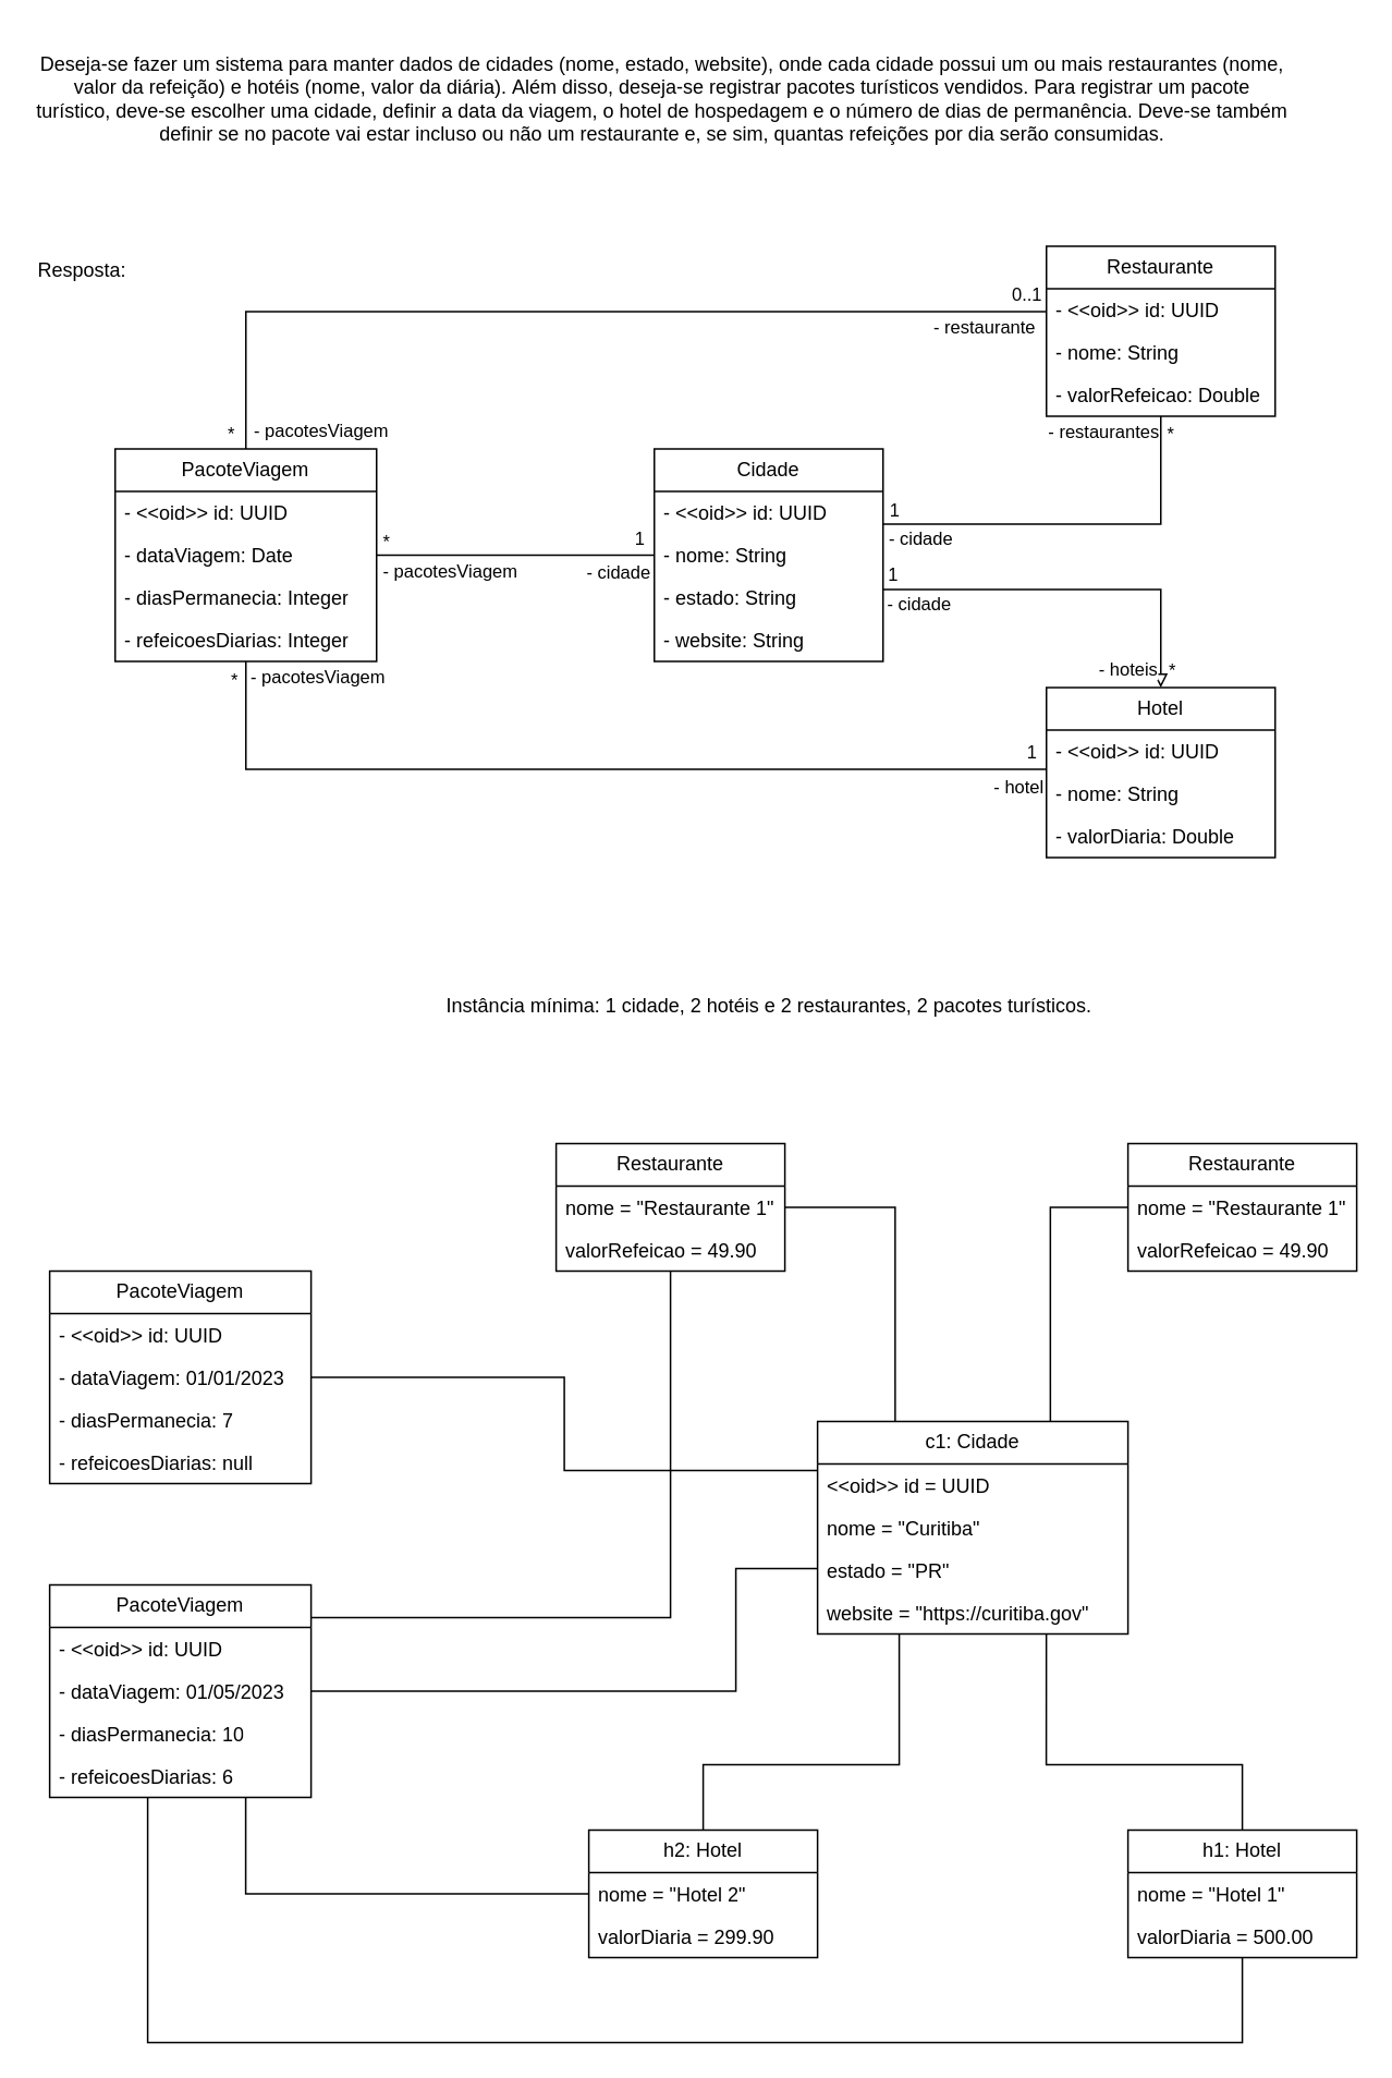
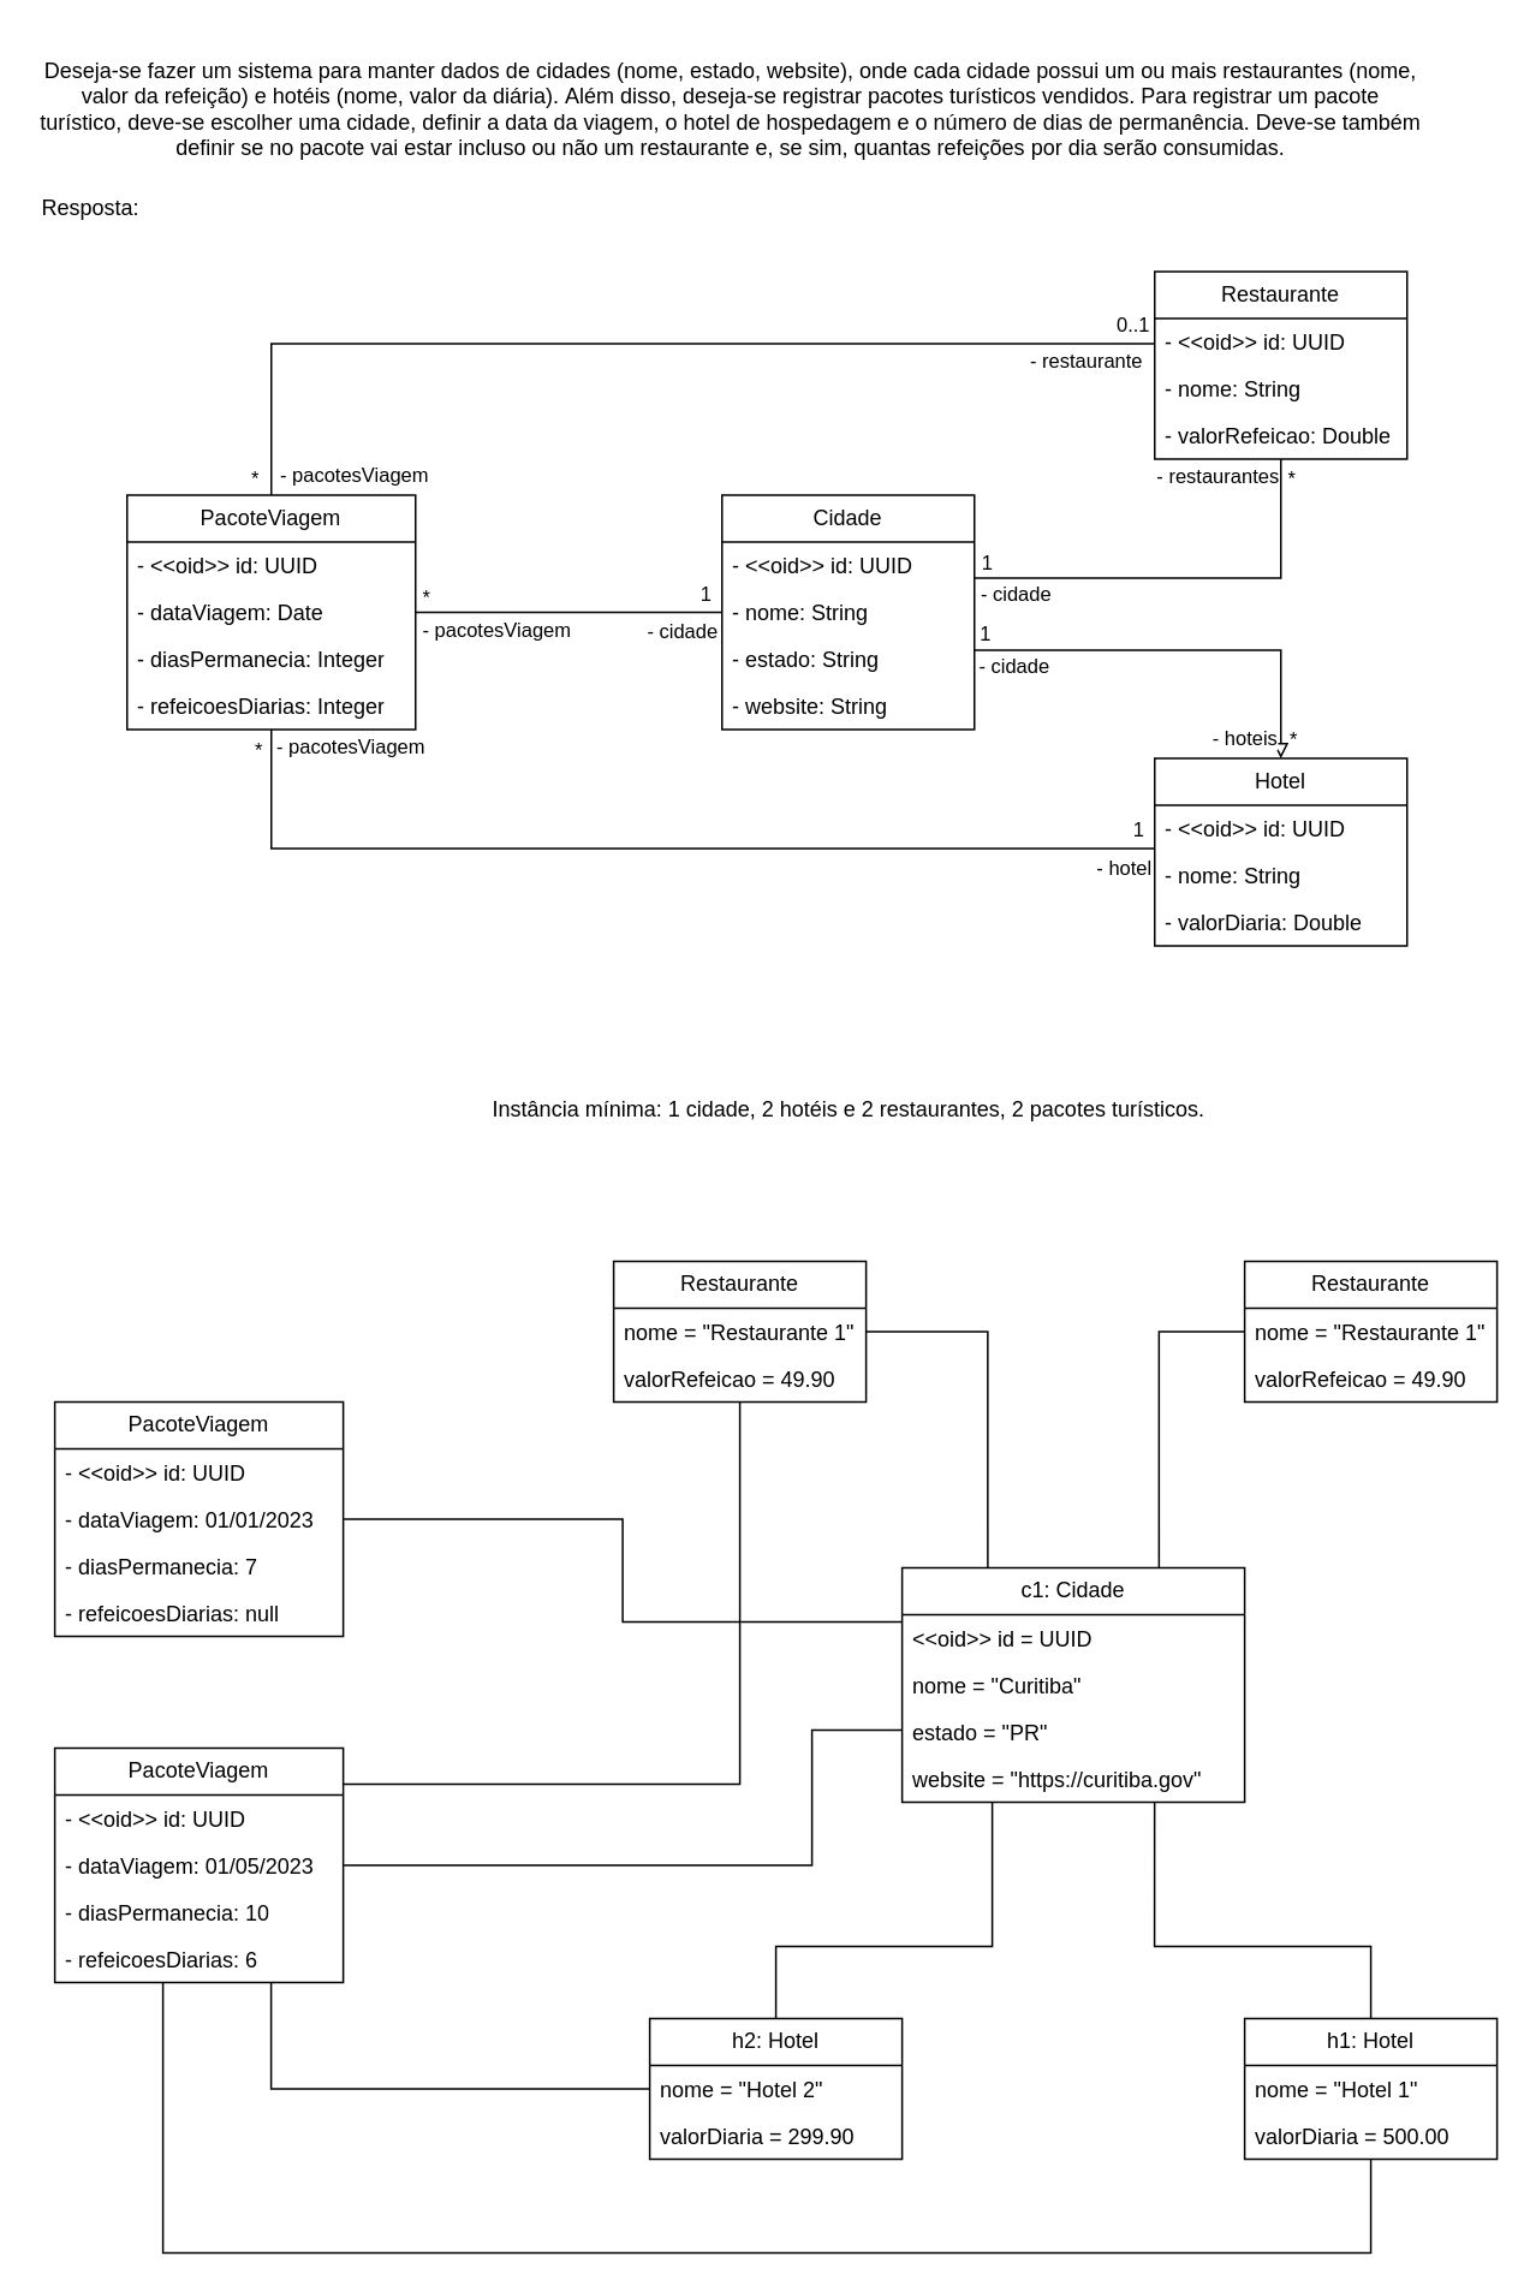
- <mxCell id="3" value="Resposta:" style="text;html=1;strokeColor=none;fillColor=none;align=center;verticalAlign=middle;whiteSpace=wrap;rounded=0;" vertex="1" parent="1"><mxGeometry x="20" y="150" width="60" height="30" as="geometry" /></mxCell>
+ <mxCell id="3" value="Resposta:" style="text;html=1;strokeColor=none;fillColor=none;align=center;verticalAlign=middle;whiteSpace=wrap;rounded=0;" vertex="1" parent="1"><mxGeometry x="20" y="100" width="60" height="30" as="geometry" /></mxCell>
